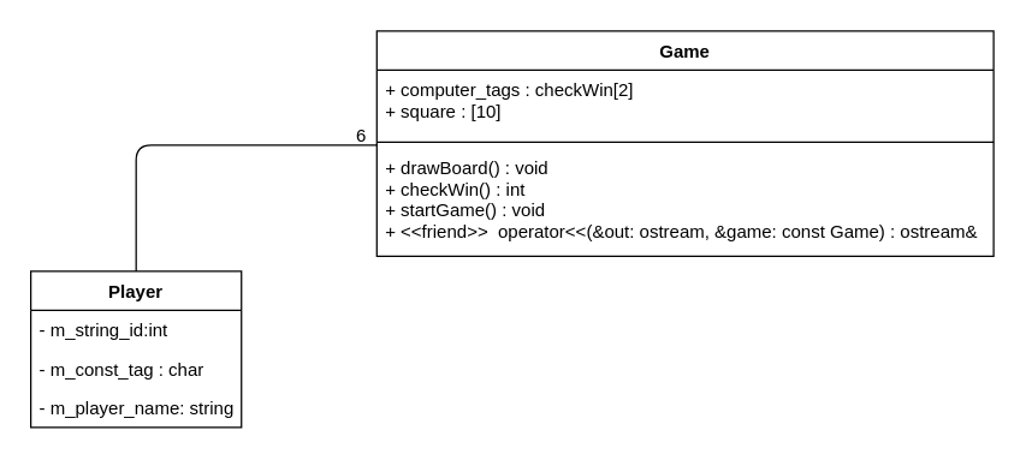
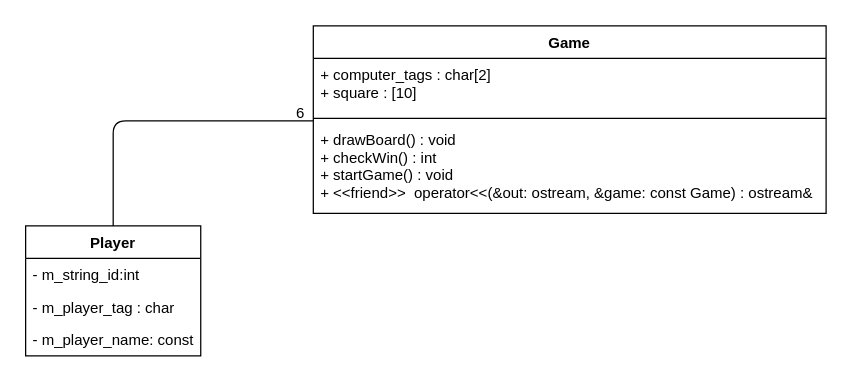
- <mxCell id="3" value="+ computer_tags : checkWin[2]&#10;+ square : [10]" style="text;strokeColor=none;fillColor=none;align=left;verticalAlign=top;spacingLeft=4;spacingRight=4;overflow=hidden;rotatable=0;points=[[0,0.5],[1,0.5]];portConstraint=eastwest;" vertex="1" parent="2"><mxGeometry y="26" width="410" height="44" as="geometry" /></mxCell>
+ <mxCell id="3" value="+ computer_tags : char[2]&#10;+ square : [10]" style="text;strokeColor=none;fillColor=none;align=left;verticalAlign=top;spacingLeft=4;spacingRight=4;overflow=hidden;rotatable=0;points=[[0,0.5],[1,0.5]];portConstraint=eastwest;" vertex="1" parent="2"><mxGeometry y="26" width="410" height="44" as="geometry" /></mxCell>
- <mxCell id="8" value="- m_const_tag : char" style="text;strokeColor=none;fillColor=none;align=left;verticalAlign=top;spacingLeft=4;spacingRight=4;overflow=hidden;rotatable=0;points=[[0,0.5],[1,0.5]];portConstraint=eastwest;" vertex="1" parent="6"><mxGeometry y="52" width="140" height="26" as="geometry" /></mxCell>
+ <mxCell id="8" value="- m_player_tag : char" style="text;strokeColor=none;fillColor=none;align=left;verticalAlign=top;spacingLeft=4;spacingRight=4;overflow=hidden;rotatable=0;points=[[0,0.5],[1,0.5]];portConstraint=eastwest;" vertex="1" parent="6"><mxGeometry y="52" width="140" height="26" as="geometry" /></mxCell>
- <mxCell id="9" value="- m_player_name: string" style="text;strokeColor=none;fillColor=none;align=left;verticalAlign=top;spacingLeft=4;spacingRight=4;overflow=hidden;rotatable=0;points=[[0,0.5],[1,0.5]];portConstraint=eastwest;" vertex="1" parent="6"><mxGeometry y="78" width="140" height="26" as="geometry" /></mxCell>
+ <mxCell id="9" value="- m_player_name: const" style="text;strokeColor=none;fillColor=none;align=left;verticalAlign=top;spacingLeft=4;spacingRight=4;overflow=hidden;rotatable=0;points=[[0,0.5],[1,0.5]];portConstraint=eastwest;" vertex="1" parent="6"><mxGeometry y="78" width="140" height="26" as="geometry" /></mxCell>
